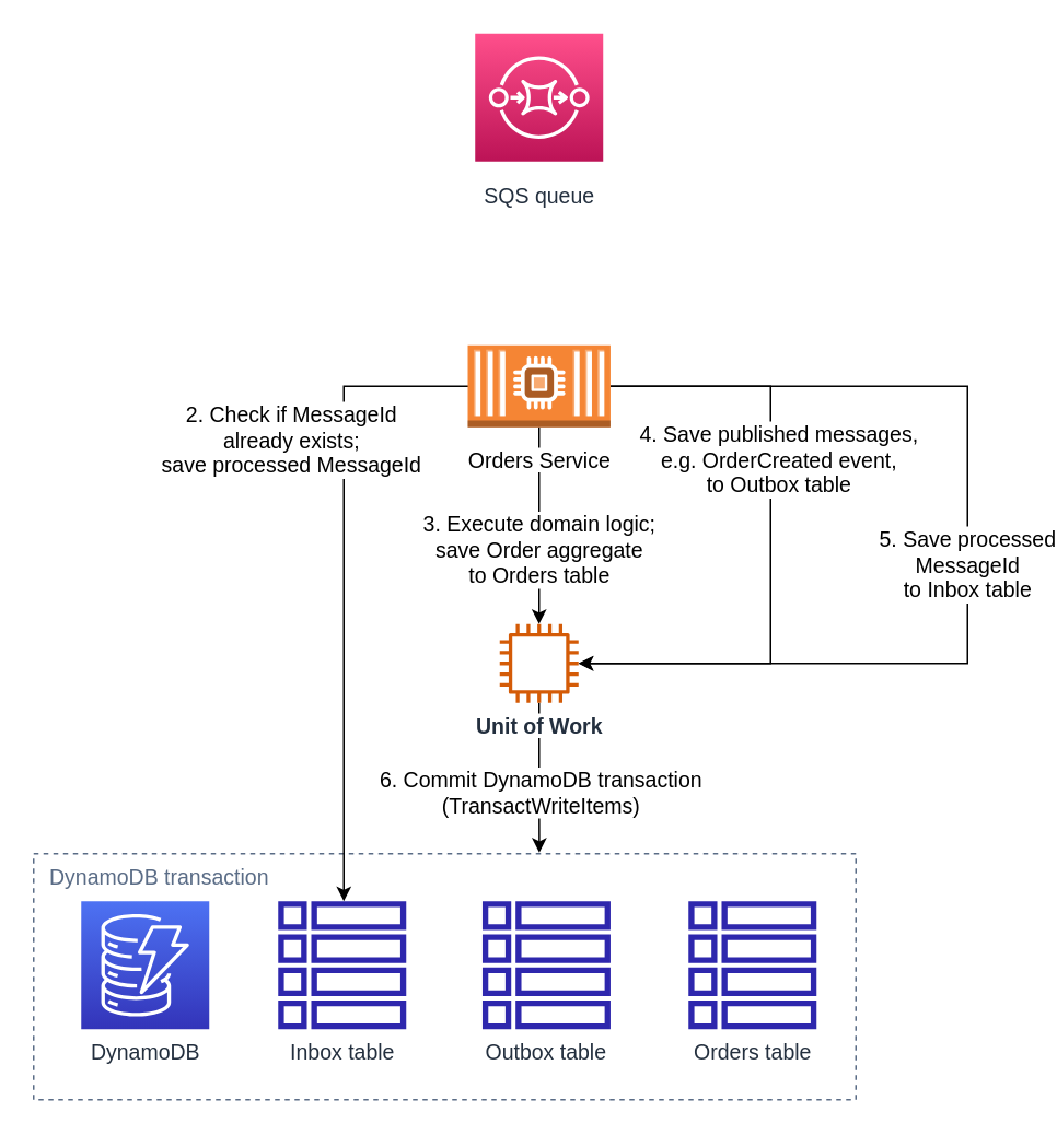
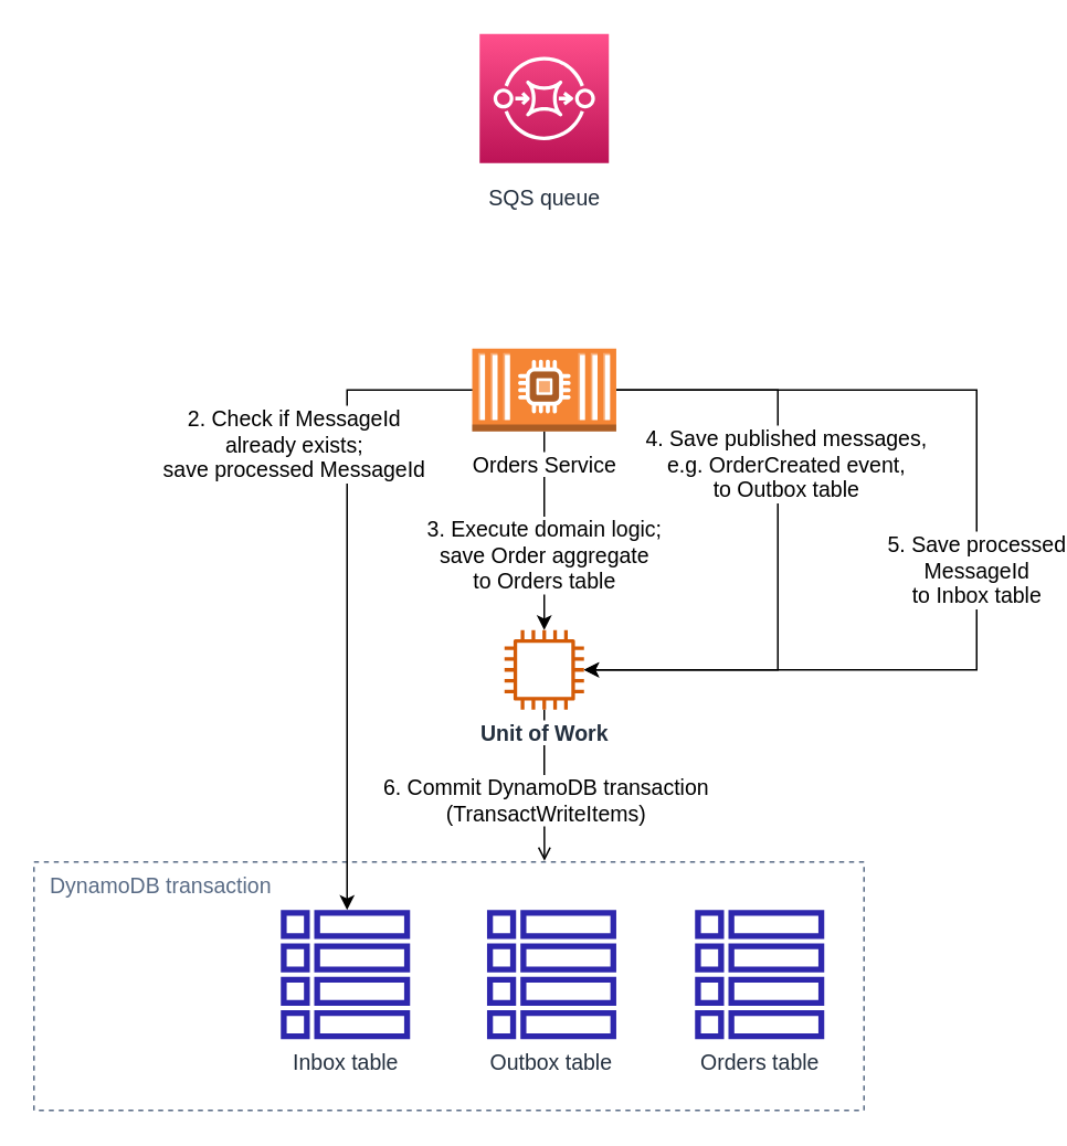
- <mxCell id="2" style="edgeStyle=orthogonalEdgeStyle;rounded=0;orthogonalLoop=1;jettySize=auto;html=1;entryX=0.615;entryY=-0.004;entryDx=0;entryDy=0;entryPerimeter=0;fontSize=13;" edge="1" parent="1" source="19" target="4"><mxGeometry relative="1" as="geometry" /></mxCell>
+ <mxCell id="2" style="edgeStyle=orthogonalEdgeStyle;rounded=0;orthogonalLoop=1;jettySize=auto;html=1;entryX=0.615;entryY=-0.004;entryDx=0;entryDy=0;entryPerimeter=0;fontSize=13;endArrow=open;" edge="1" parent="1" source="19" target="4"><mxGeometry relative="1" as="geometry" /></mxCell>
- <mxCell id="6" value="DynamoDB" style="sketch=0;points=[[0,0,0],[0.25,0,0],[0.5,0,0],[0.75,0,0],[1,0,0],[0,1,0],[0.25,1,0],[0.5,1,0],[0.75,1,0],[1,1,0],[0,0.25,0],[0,0.5,0],[0,0.75,0],[1,0.25,0],[1,0.5,0],[1,0.75,0]];outlineConnect=0;fontColor=#232F3E;gradientColor=#4D72F3;gradientDirection=north;fillColor=#3334B9;strokeColor=#ffffff;dashed=0;verticalLabelPosition=bottom;verticalAlign=top;align=center;html=1;fontSize=13;fontStyle=0;aspect=fixed;shape=mxgraph.aws4.resourceIcon;resIcon=mxgraph.aws4.dynamodb;" vertex="1" parent="1"><mxGeometry x="49" y="549" width="78" height="78" as="geometry" /></mxCell>
